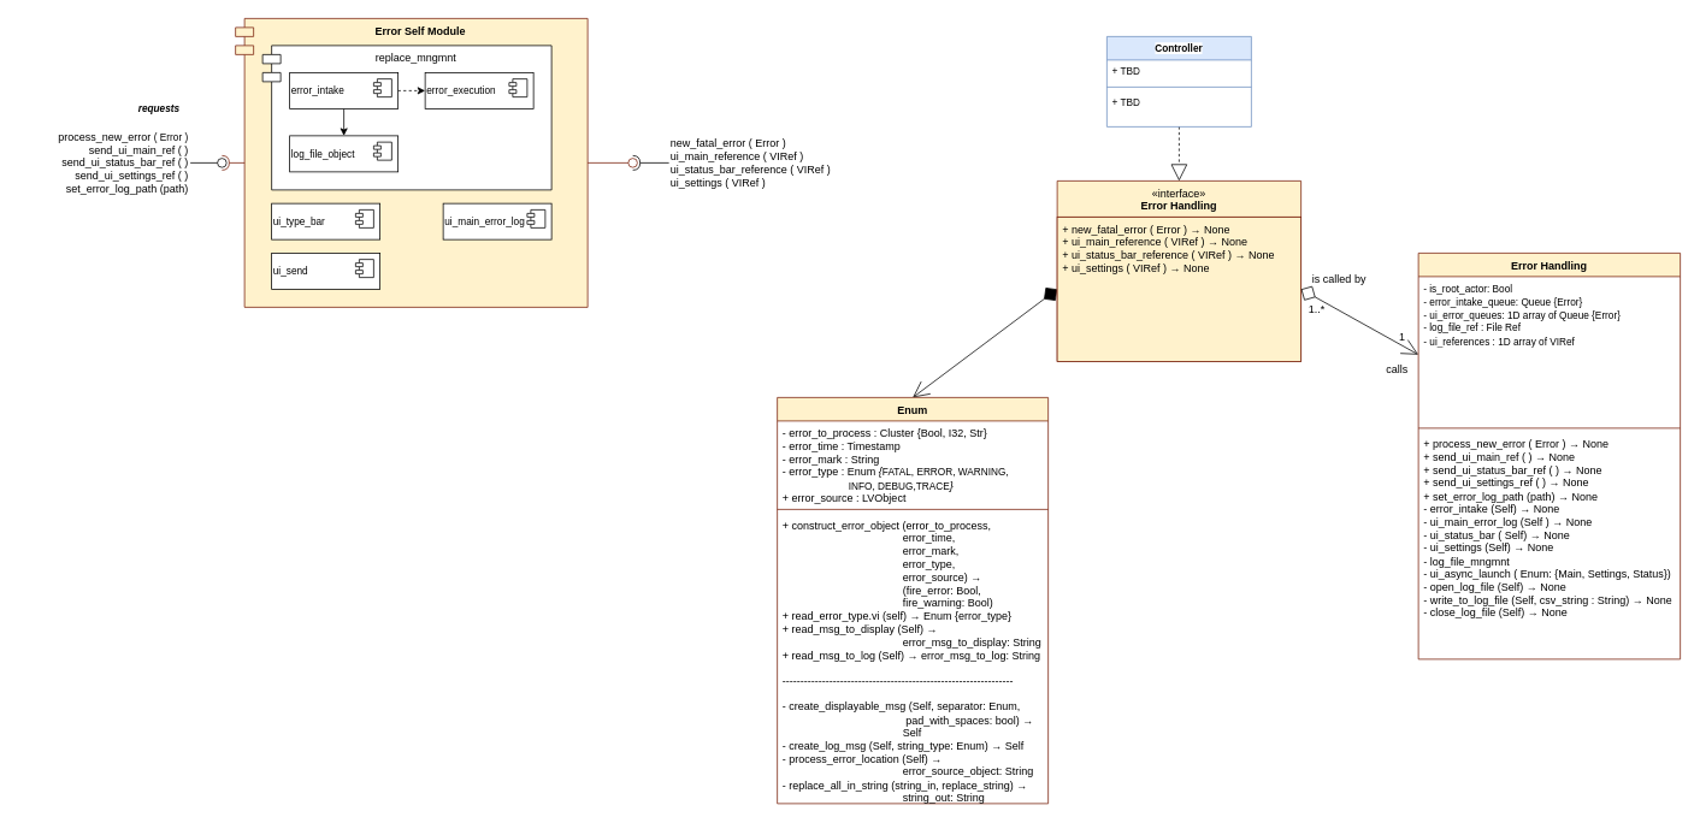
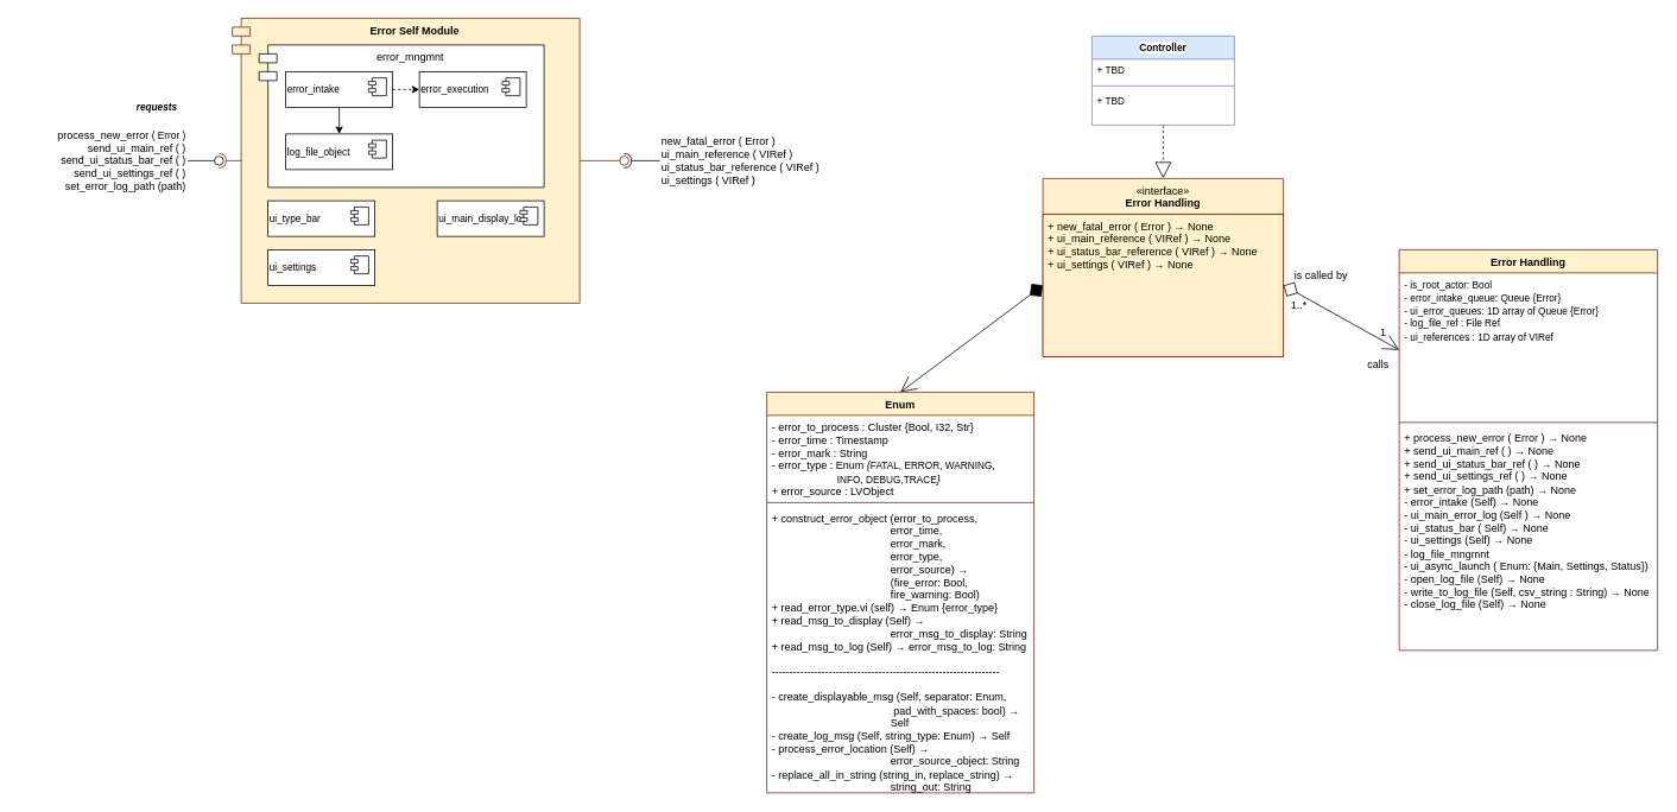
- <mxCell id="39" value="replace_mngmnt" style="shape=module;align=left;spacingLeft=20;align=center;verticalAlign=top;whiteSpace=wrap;html=1;" parent="38" vertex="1"><mxGeometry width="320" height="160" as="geometry" /></mxCell>
+ <mxCell id="39" value="error_mngmnt" style="shape=module;align=left;spacingLeft=20;align=center;verticalAlign=top;whiteSpace=wrap;html=1;" parent="38" vertex="1"><mxGeometry width="320" height="160" as="geometry" /></mxCell>
- <mxCell id="28" value="ui_main_error_log" style="html=1;dropTarget=0;whiteSpace=wrap;fontFamily=Helvetica;fontSize=11;fontColor=default;labelBackgroundColor=default;align=left;" parent="23" vertex="1"><mxGeometry x="470" y="205" width="120" height="40" as="geometry" /></mxCell>
+ <mxCell id="28" value="ui_main_display_log" style="html=1;dropTarget=0;whiteSpace=wrap;fontFamily=Helvetica;fontSize=11;fontColor=default;labelBackgroundColor=default;align=left;" parent="23" vertex="1"><mxGeometry x="470" y="205" width="120" height="40" as="geometry" /></mxCell>
- <mxCell id="34" value="&lt;span style=&quot;text-align: center;&quot;&gt;ui_send&lt;/span&gt;" style="html=1;dropTarget=0;whiteSpace=wrap;fontFamily=Helvetica;fontSize=11;fontColor=default;labelBackgroundColor=default;align=left;" parent="23" vertex="1"><mxGeometry x="280" y="260" width="120" height="40" as="geometry" /></mxCell>
+ <mxCell id="34" value="&lt;span style=&quot;text-align: center;&quot;&gt;ui_settings&lt;/span&gt;" style="html=1;dropTarget=0;whiteSpace=wrap;fontFamily=Helvetica;fontSize=11;fontColor=default;labelBackgroundColor=default;align=left;" parent="23" vertex="1"><mxGeometry x="280" y="260" width="120" height="40" as="geometry" /></mxCell>
